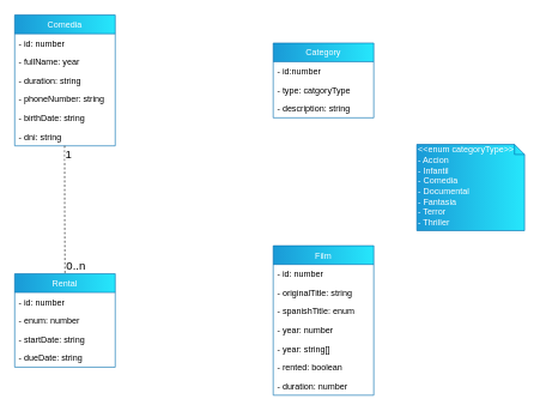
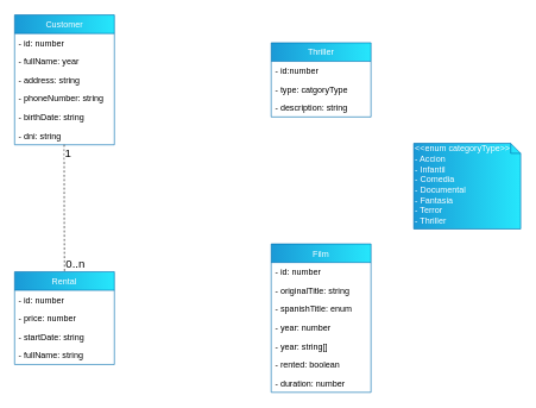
- <mxCell id="2" value="Comedia" style="swimlane;fontStyle=0;childLayout=stackLayout;horizontal=1;startSize=26;horizontalStack=0;resizeParent=1;resizeParentMax=0;resizeLast=0;collapsible=1;marginBottom=0;strokeColor=#006EAF;fontColor=#ffffff;fillColor=#1A99D6;gradientDirection=east;gradientColor=#26E7FC;" parent="1" vertex="1"><mxGeometry x="20" y="20" width="140" height="182" as="geometry" /></mxCell>
+ <mxCell id="2" value="Customer" style="swimlane;fontStyle=0;childLayout=stackLayout;horizontal=1;startSize=26;horizontalStack=0;resizeParent=1;resizeParentMax=0;resizeLast=0;collapsible=1;marginBottom=0;strokeColor=#006EAF;fontColor=#ffffff;fillColor=#1A99D6;gradientDirection=east;gradientColor=#26E7FC;" parent="1" vertex="1"><mxGeometry x="20" y="20" width="140" height="182" as="geometry" /></mxCell>
- <mxCell id="17" value="Category" style="swimlane;fontStyle=0;childLayout=stackLayout;horizontal=1;startSize=26;horizontalStack=0;resizeParent=1;resizeParentMax=0;resizeLast=0;collapsible=1;marginBottom=0;strokeColor=#006EAF;fontColor=#ffffff;fillColor=#1A99D6;gradientDirection=east;gradientColor=#26E7FC;" parent="1" vertex="1"><mxGeometry x="380" y="59" width="140" height="104" as="geometry" /></mxCell>
+ <mxCell id="17" value="Thriller" style="swimlane;fontStyle=0;childLayout=stackLayout;horizontal=1;startSize=26;horizontalStack=0;resizeParent=1;resizeParentMax=0;resizeLast=0;collapsible=1;marginBottom=0;strokeColor=#006EAF;fontColor=#ffffff;fillColor=#1A99D6;gradientDirection=east;gradientColor=#26E7FC;" parent="1" vertex="1"><mxGeometry x="380" y="59" width="140" height="104" as="geometry" /></mxCell>
- <mxCell id="5" value="- duration: string" style="text;strokeColor=none;fillColor=none;align=left;verticalAlign=top;spacingLeft=4;spacingRight=4;overflow=hidden;rotatable=0;points=[[0,0.5],[1,0.5]];portConstraint=eastwest;" parent="2" vertex="1"><mxGeometry y="78" width="140" height="26" as="geometry" /></mxCell>
+ <mxCell id="5" value="- address: string" style="text;strokeColor=none;fillColor=none;align=left;verticalAlign=top;spacingLeft=4;spacingRight=4;overflow=hidden;rotatable=0;points=[[0,0.5],[1,0.5]];portConstraint=eastwest;" parent="2" vertex="1"><mxGeometry y="78" width="140" height="26" as="geometry" /></mxCell>
- <mxCell id="11" value="- enum: number" style="text;strokeColor=none;fillColor=none;align=left;verticalAlign=top;spacingLeft=4;spacingRight=4;overflow=hidden;rotatable=0;points=[[0,0.5],[1,0.5]];portConstraint=eastwest;" parent="9" vertex="1"><mxGeometry y="52" width="140" height="26" as="geometry" /></mxCell>
+ <mxCell id="11" value="- price: number" style="text;strokeColor=none;fillColor=none;align=left;verticalAlign=top;spacingLeft=4;spacingRight=4;overflow=hidden;rotatable=0;points=[[0,0.5],[1,0.5]];portConstraint=eastwest;" parent="9" vertex="1"><mxGeometry y="52" width="140" height="26" as="geometry" /></mxCell>
- <mxCell id="13" value="- dueDate: string" style="text;strokeColor=none;fillColor=none;align=left;verticalAlign=top;spacingLeft=4;spacingRight=4;overflow=hidden;rotatable=0;points=[[0,0.5],[1,0.5]];portConstraint=eastwest;" parent="9" vertex="1"><mxGeometry y="104" width="140" height="26" as="geometry" /></mxCell>
+ <mxCell id="13" value="- fullName: string" style="text;strokeColor=none;fillColor=none;align=left;verticalAlign=top;spacingLeft=4;spacingRight=4;overflow=hidden;rotatable=0;points=[[0,0.5],[1,0.5]];portConstraint=eastwest;" parent="9" vertex="1"><mxGeometry y="104" width="140" height="26" as="geometry" /></mxCell>
